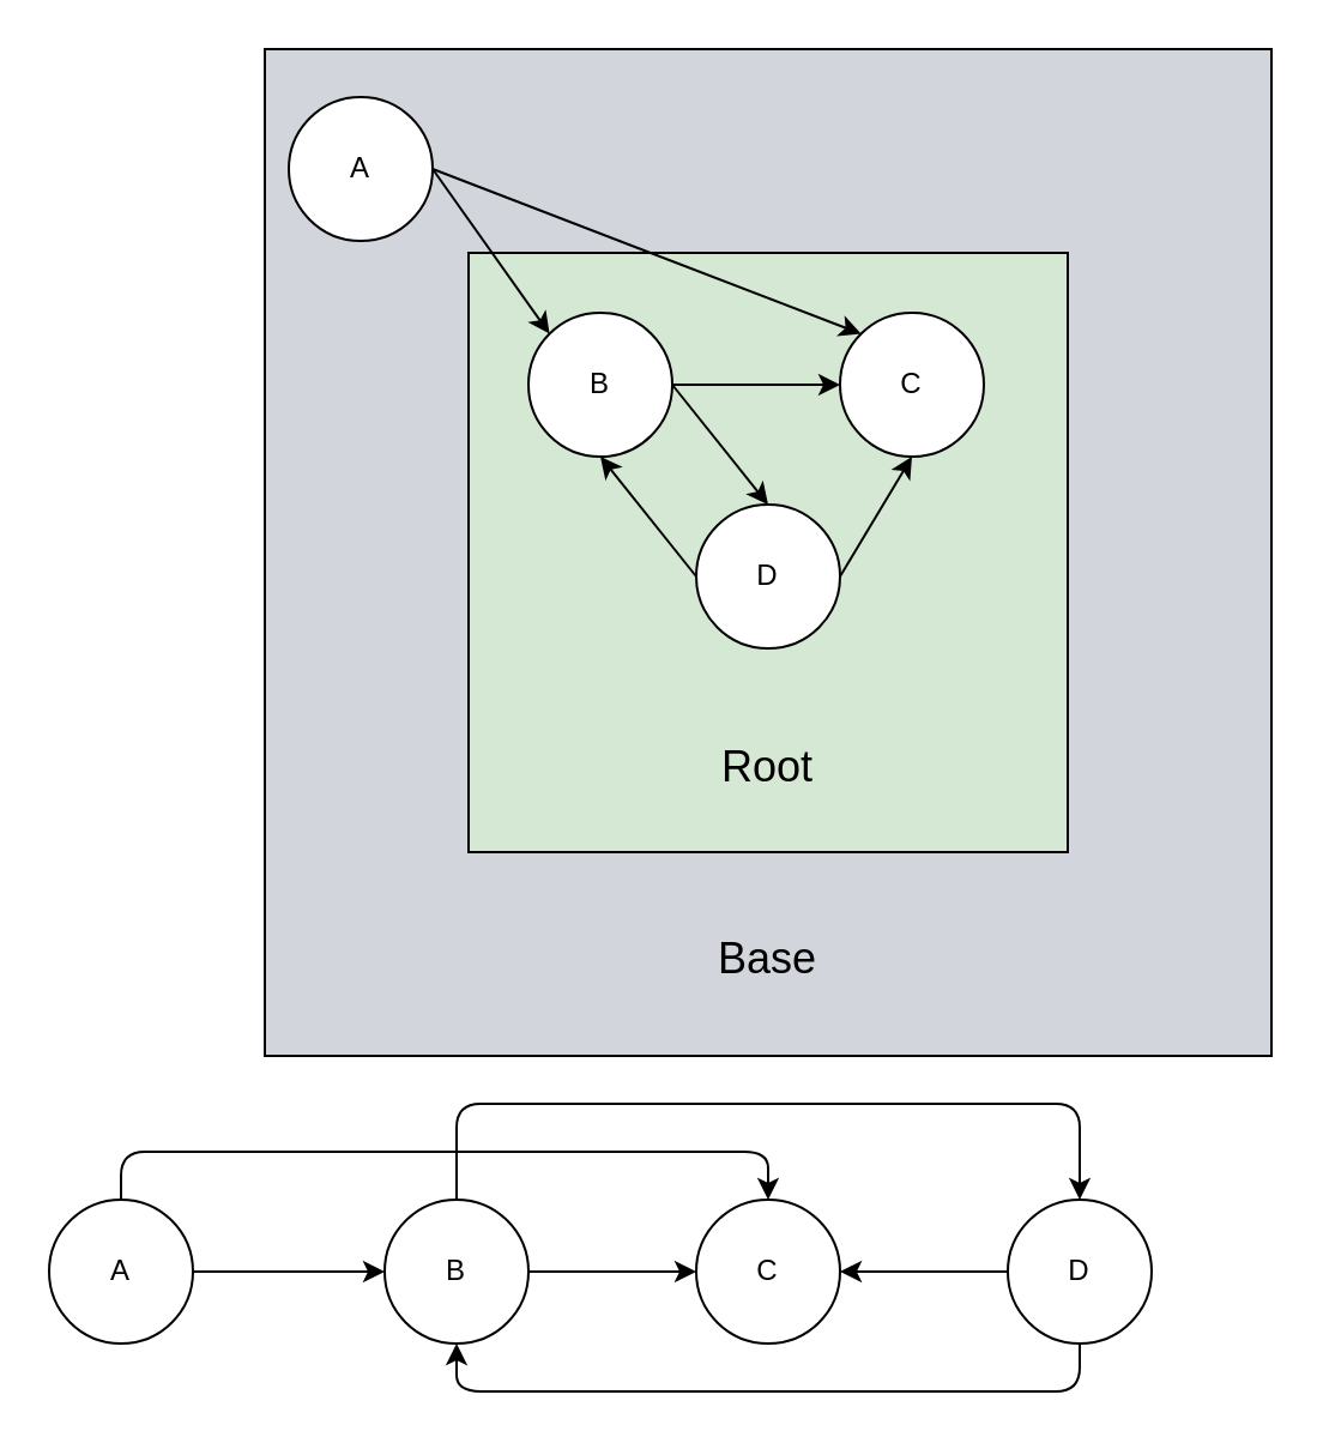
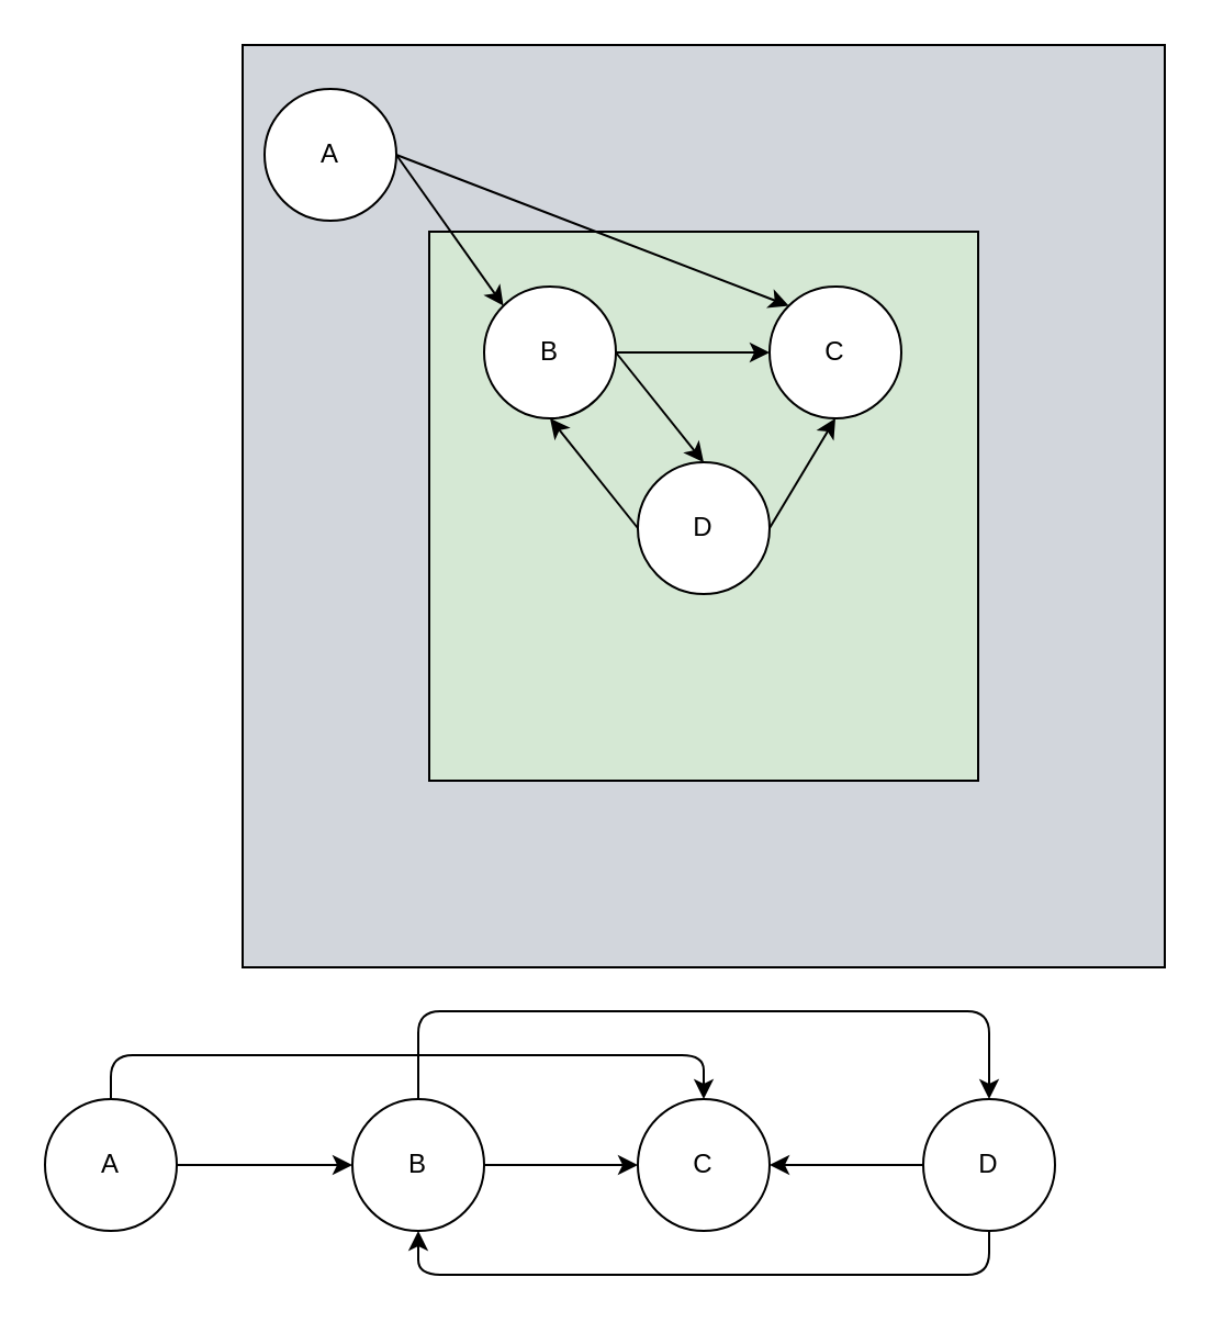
- <mxCell id="16" value="&lt;font style=&quot;font-size: 18px&quot;&gt;Root&lt;/font&gt;" style="text;html=1;strokeColor=none;fillColor=none;align=center;verticalAlign=middle;whiteSpace=wrap;rounded=0;" vertex="1" parent="1"><mxGeometry x="300" y="310" width="40" height="20" as="geometry" /></mxCell>
- <mxCell id="15" value="&lt;font style=&quot;font-size: 18px&quot;&gt;Base&lt;/font&gt;" style="text;html=1;strokeColor=none;fillColor=none;align=center;verticalAlign=middle;whiteSpace=wrap;rounded=0;" vertex="1" parent="1"><mxGeometry x="300" y="390" width="40" height="20" as="geometry" /></mxCell>
